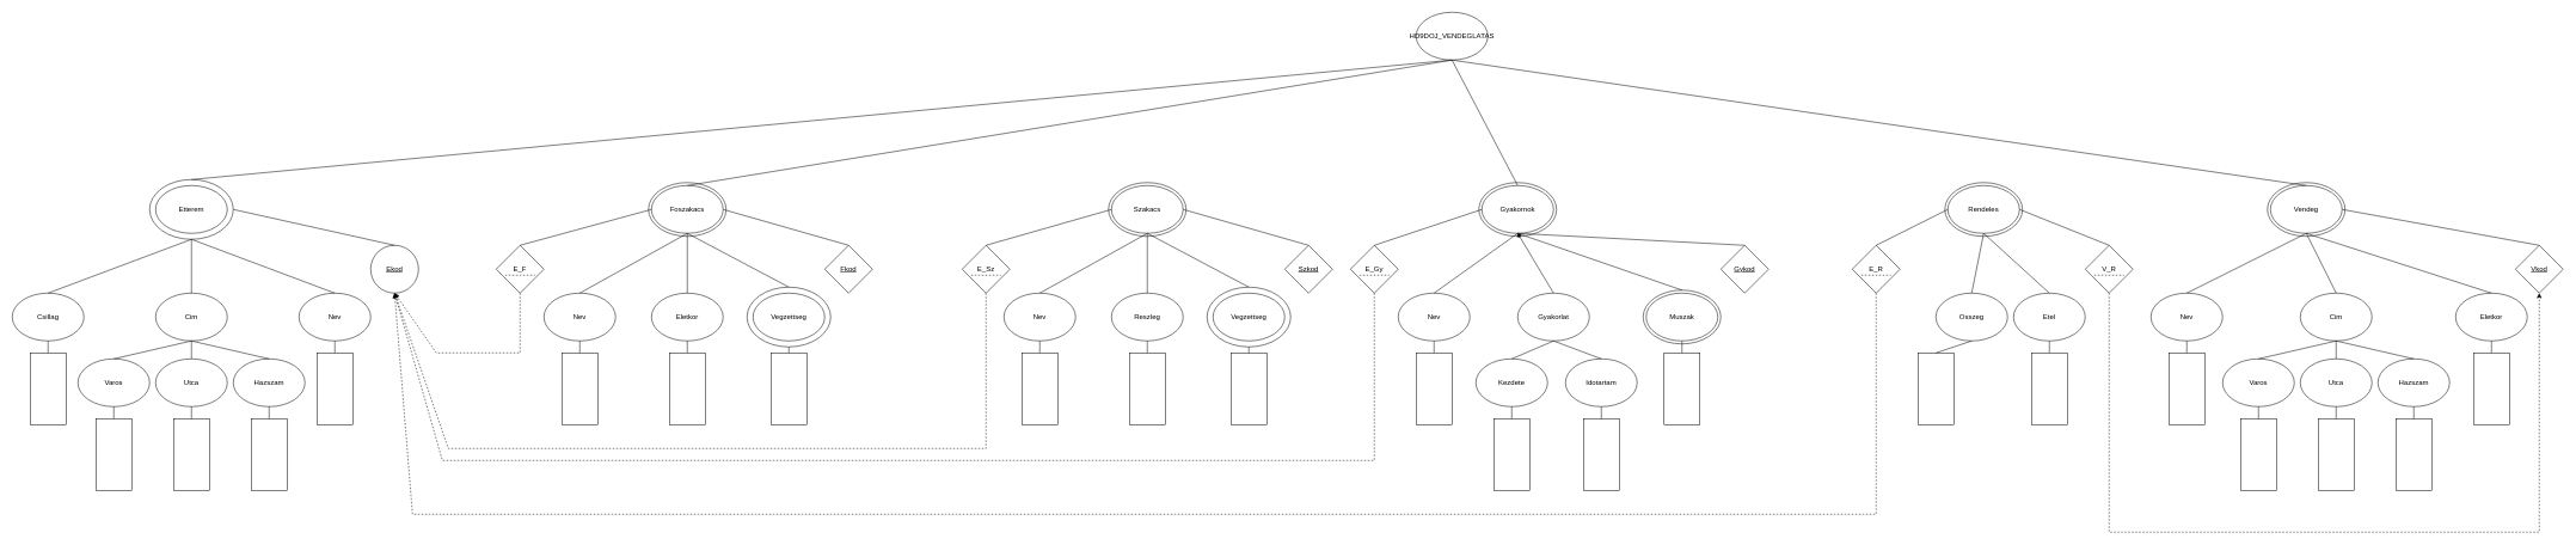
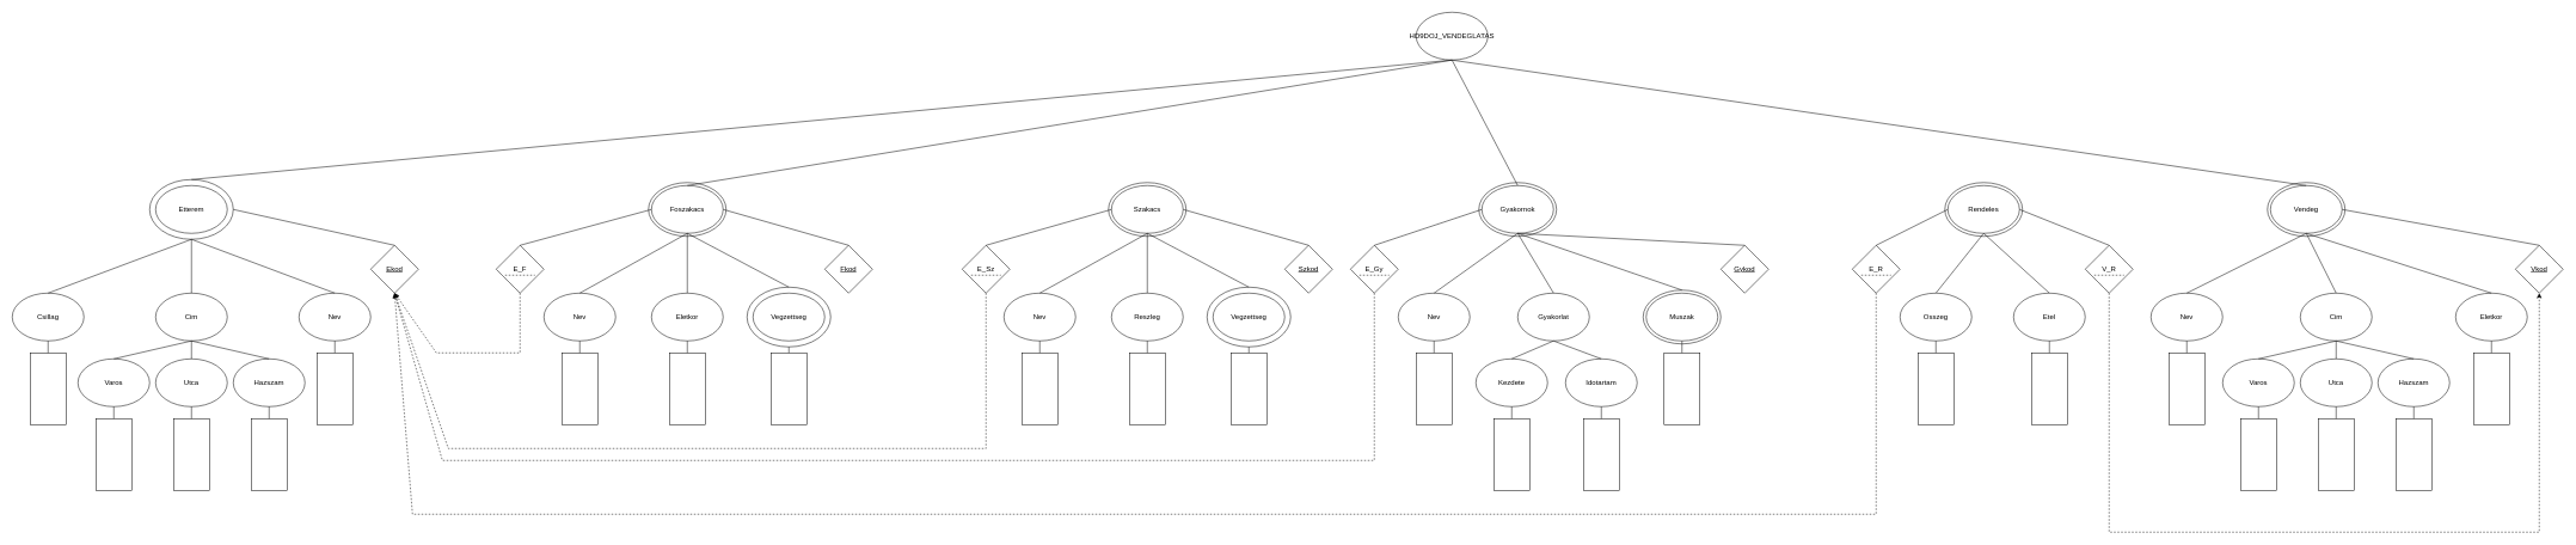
- <mxCell id="76" value="" style="endArrow=diamond;html=1;rounded=0;exitX=0.5;exitY=0;exitDx=0;exitDy=0;entryX=0.5;entryY=1;entryDx=0;entryDy=0;" edge="1" parent="1" source="70" target="68"><mxGeometry width="50" height="50" relative="1" as="geometry"><mxPoint x="2450" y="570" as="sourcePoint" /><mxPoint x="2500" y="520" as="targetPoint" /></mxGeometry></mxCell>
+ <mxCell id="76" value="" style="endArrow=none;html=1;rounded=0;exitX=0.5;exitY=0;exitDx=0;exitDy=0;entryX=0.5;entryY=1;entryDx=0;entryDy=0;" edge="1" parent="1" source="70" target="68"><mxGeometry width="50" height="50" relative="1" as="geometry"><mxPoint x="2450" y="570" as="sourcePoint" /><mxPoint x="2500" y="520" as="targetPoint" /></mxGeometry></mxCell>
- <mxCell id="15" value="&lt;u&gt;Ekod&lt;/u&gt;" style="ellipse;whiteSpace=wrap;html=1;" vertex="1" parent="1"><mxGeometry x="620" y="410" width="80" height="80" as="geometry" /></mxCell>
+ <mxCell id="15" value="&lt;u&gt;Ekod&lt;/u&gt;" style="rhombus;whiteSpace=wrap;html=1;" vertex="1" parent="1"><mxGeometry x="620" y="410" width="80" height="80" as="geometry" /></mxCell>
- <mxCell id="92" value="Osszeg" style="ellipse;whiteSpace=wrap;html=1;" vertex="1" parent="1"><mxGeometry x="3240" y="490" width="120" height="80" as="geometry" /></mxCell>
+ <mxCell id="92" value="Osszeg" style="ellipse;whiteSpace=wrap;html=1;" vertex="1" parent="1"><mxGeometry x="3180" y="490" width="120" height="80" as="geometry" /></mxCell>
